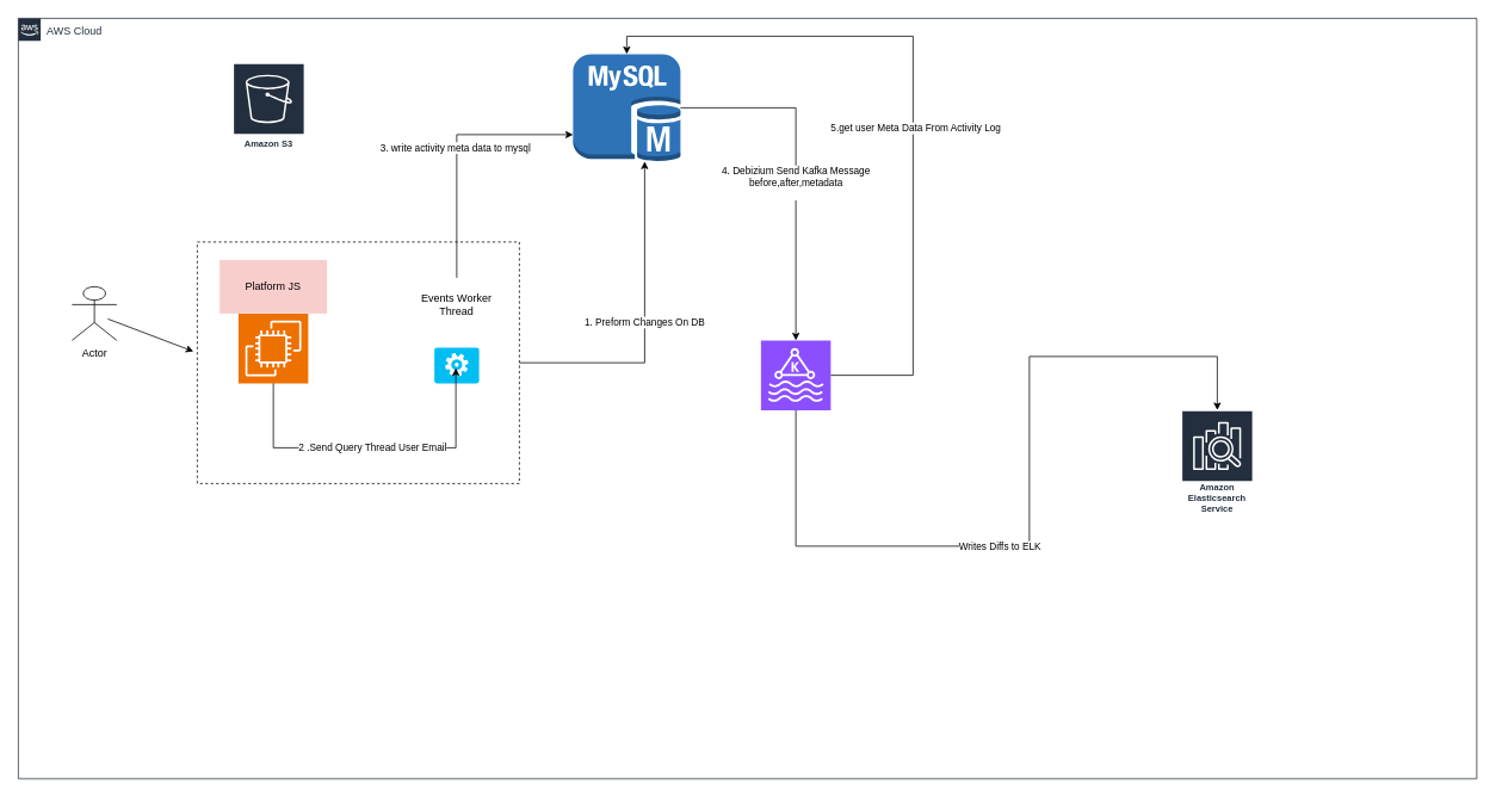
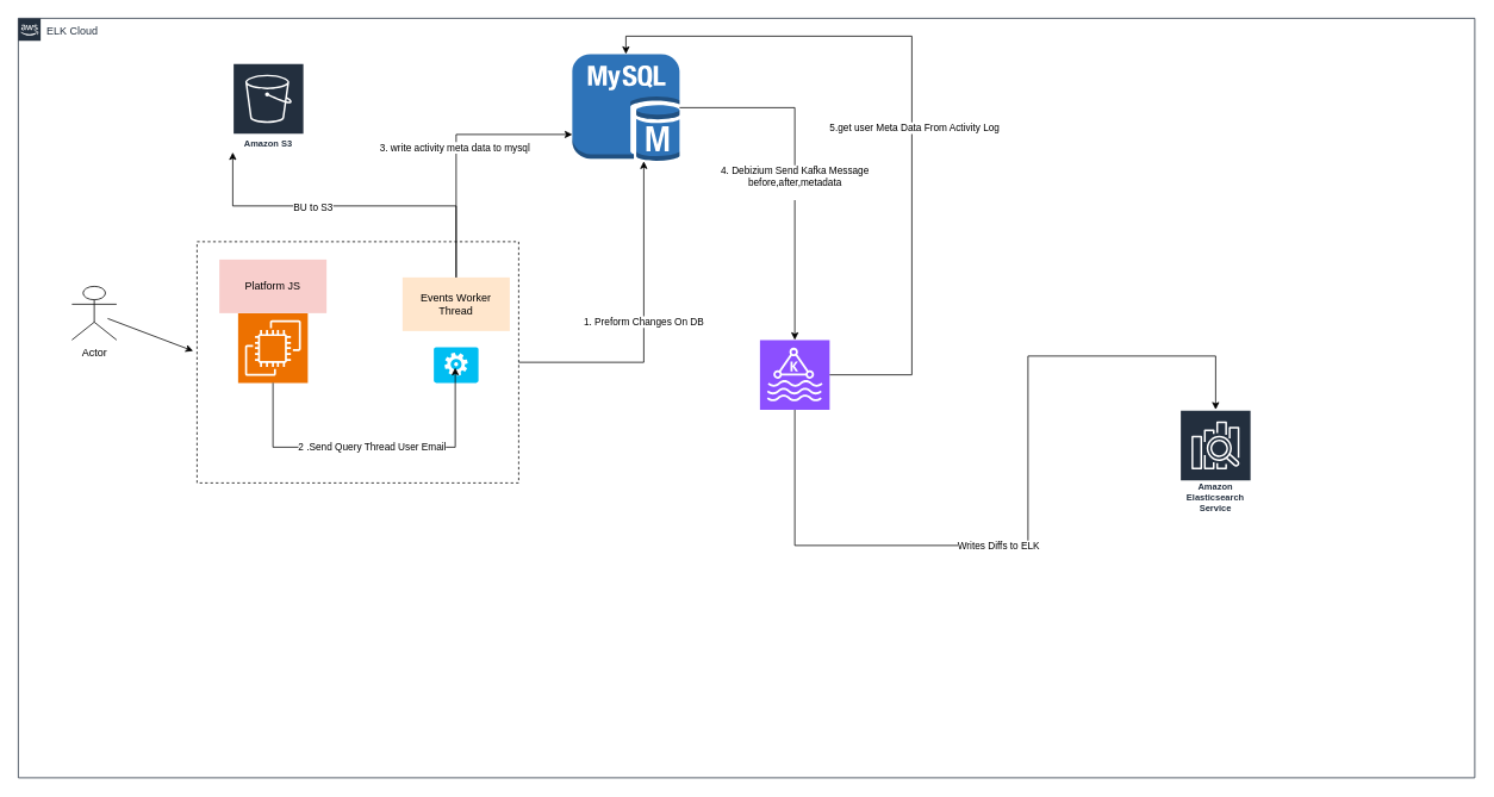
- <mxCell id="2" value="AWS Cloud" style="points=[[0,0],[0.25,0],[0.5,0],[0.75,0],[1,0],[1,0.25],[1,0.5],[1,0.75],[1,1],[0.75,1],[0.5,1],[0.25,1],[0,1],[0,0.75],[0,0.5],[0,0.25]];outlineConnect=0;gradientColor=none;html=1;whiteSpace=wrap;fontSize=12;fontStyle=0;shape=mxgraph.aws4.group;grIcon=mxgraph.aws4.group_aws_cloud_alt;strokeColor=#232F3E;fillColor=none;verticalAlign=top;align=left;spacingLeft=30;fontColor=#232F3E;dashed=0;labelBackgroundColor=#ffffff;container=1;pointerEvents=0;collapsible=0;recursiveResize=0;" parent="1" vertex="1"><mxGeometry x="20" y="20" width="1630" height="850" as="geometry" /></mxCell>
+ <mxCell id="2" value="ELK Cloud" style="points=[[0,0],[0.25,0],[0.5,0],[0.75,0],[1,0],[1,0.25],[1,0.5],[1,0.75],[1,1],[0.75,1],[0.5,1],[0.25,1],[0,1],[0,0.75],[0,0.5],[0,0.25]];outlineConnect=0;gradientColor=none;html=1;whiteSpace=wrap;fontSize=12;fontStyle=0;shape=mxgraph.aws4.group;grIcon=mxgraph.aws4.group_aws_cloud_alt;strokeColor=#232F3E;fillColor=none;verticalAlign=top;align=left;spacingLeft=30;fontColor=#232F3E;dashed=0;labelBackgroundColor=#ffffff;container=1;pointerEvents=0;collapsible=0;recursiveResize=0;" parent="1" vertex="1"><mxGeometry x="20" y="20" width="1630" height="850" as="geometry" /></mxCell>
+ <mxCell id="23" style="edgeStyle=orthogonalEdgeStyle;rounded=0;orthogonalLoop=1;jettySize=auto;html=1;" edge="1" parent="2" source="7" target="22"><mxGeometry relative="1" as="geometry"><Array as="points"><mxPoint x="490" y="210" /><mxPoint x="240" y="210" /></Array></mxGeometry></mxCell>
+ <mxCell id="24" value="BU to S3" style="edgeLabel;html=1;align=center;verticalAlign=middle;resizable=0;points=[];" vertex="1" connectable="0" parent="23"><mxGeometry x="0.236" y="1" relative="1" as="geometry"><mxPoint as="offset" /></mxGeometry></mxCell>
- <mxCell id="7" value="Events Worker Thread" style="whiteSpace=wrap;html=1;strokeColor=none;" vertex="1" parent="3"><mxGeometry x="230" y="40" width="120" height="60" as="geometry" /></mxCell>
+ <mxCell id="7" value="Events Worker Thread" style="whiteSpace=wrap;html=1;strokeColor=none;fillColor=#ffe6cc;" vertex="1" parent="3"><mxGeometry x="230" y="40" width="120" height="60" as="geometry" /></mxCell>
